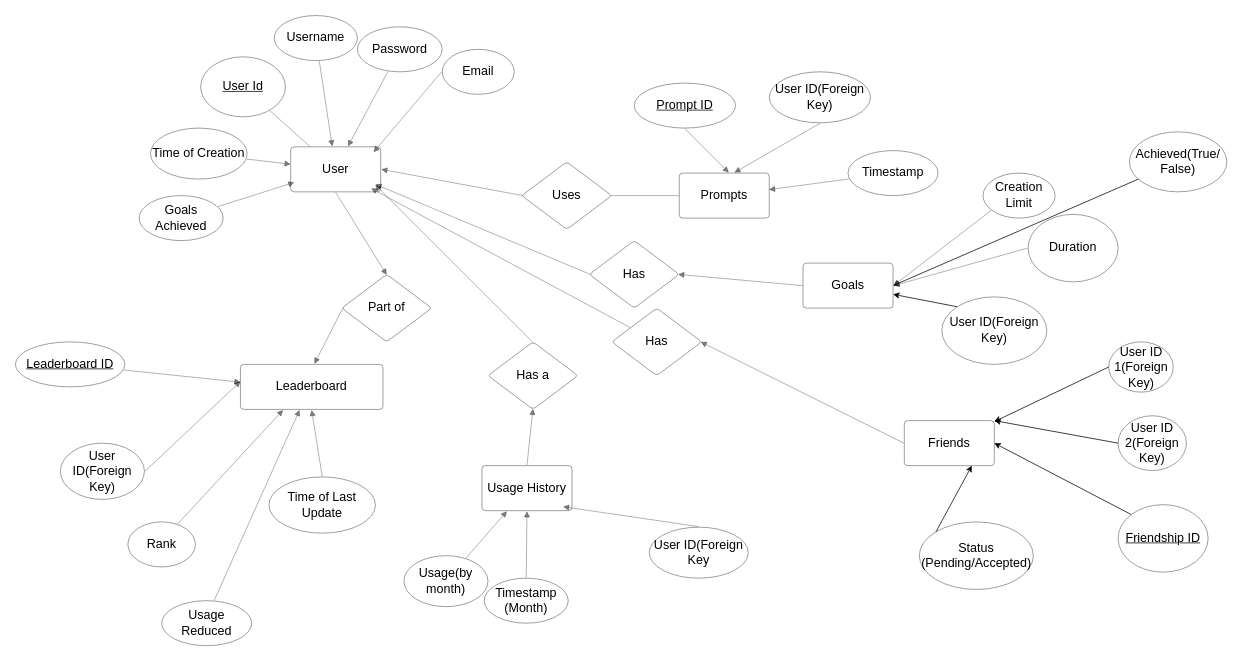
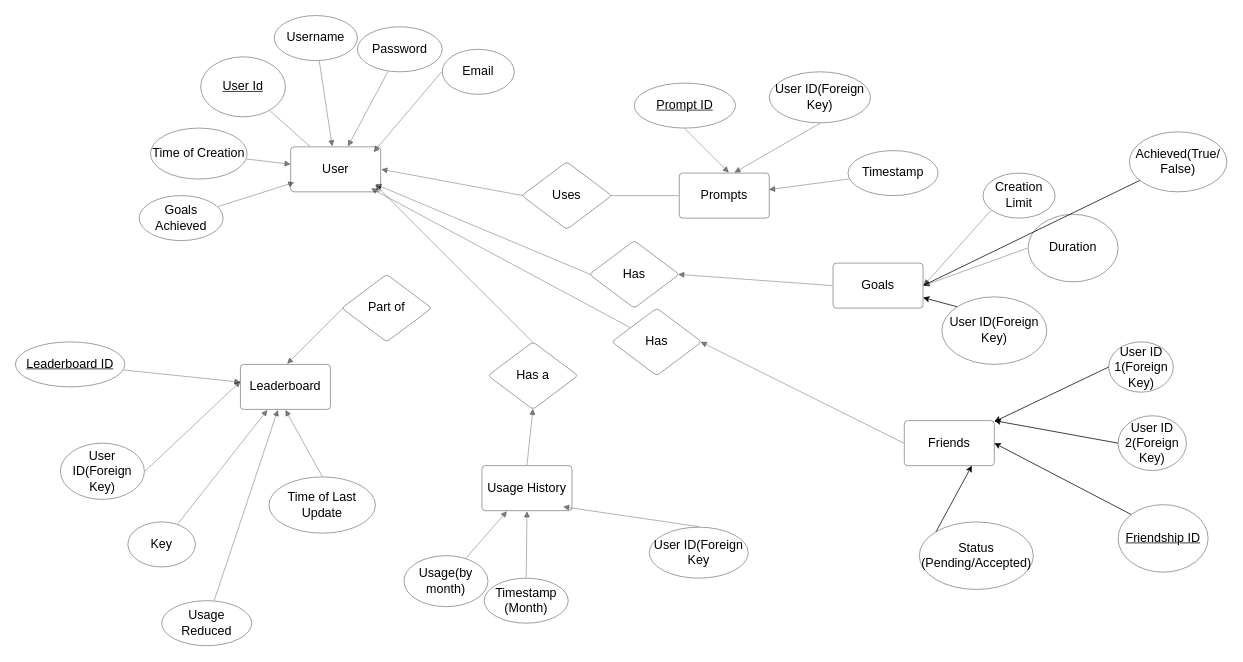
- <mxCell id="51" value="" style="html=1;jettySize=18;whiteSpace=wrap;fontSize=13;strokeOpacity=100;strokeWidth=0.8;rounded=0;startArrow=none;endArrow=block;endFill=1;exitX=0.5;exitY=1.013;exitPerimeter=0;entryX=0.5;entryY=0.008;entryPerimeter=0;lucidId=.OR2dx4Sv38y;opacity=50;" edge="1" parent="1" source="2" target="39"><mxGeometry width="100" height="100" relative="1" as="geometry"><Array as="points" /></mxGeometry></mxCell>
- <mxCell id="28" value="Goals" style="html=1;overflow=block;blockSpacing=1;whiteSpace=wrap;fontSize=16.7;spacing=3.8;rounded=1;absoluteArcSize=1;arcSize=9;strokeWidth=NaN;lucidId=~~Q2LNWAmLXl;opacity=50;" vertex="1" parent="1"><mxGeometry x="1070" y="350" width="120" height="60" as="geometry" /></mxCell>
+ <mxCell id="28" value="Goals" style="html=1;overflow=block;blockSpacing=1;whiteSpace=wrap;fontSize=16.7;spacing=3.8;rounded=1;absoluteArcSize=1;arcSize=9;strokeWidth=NaN;lucidId=~~Q2LNWAmLXl;opacity=50;" vertex="1" parent="1"><mxGeometry x="1110" y="350" width="120" height="60" as="geometry" /></mxCell>
- <mxCell id="25" value="Leaderboard" style="html=1;overflow=block;blockSpacing=1;whiteSpace=wrap;fontSize=16.7;spacing=3.8;rounded=1;absoluteArcSize=1;arcSize=9;strokeWidth=NaN;lucidId=95Q2UMxfIZaX;opacity=50;" vertex="1" parent="1"><mxGeometry x="320" y="485" width="190" height="60" as="geometry" /></mxCell>
+ <mxCell id="25" value="Leaderboard" style="html=1;overflow=block;blockSpacing=1;whiteSpace=wrap;fontSize=16.7;spacing=3.8;rounded=1;absoluteArcSize=1;arcSize=9;strokeWidth=NaN;lucidId=95Q2UMxfIZaX;opacity=50;" vertex="1" parent="1"><mxGeometry x="320" y="485" width="120" height="60" as="geometry" /></mxCell>
- <mxCell id="34" value="Rank" style="html=1;overflow=block;blockSpacing=1;whiteSpace=wrap;ellipse;fontSize=16.7;spacing=3.8;rounded=1;absoluteArcSize=1;arcSize=9;strokeWidth=NaN;lucidId=7mR2.K7n7p7q;opacity=50;" vertex="1" parent="1"><mxGeometry x="170" y="695" width="90" height="60" as="geometry" /></mxCell>
+ <mxCell id="34" value="Key" style="html=1;overflow=block;blockSpacing=1;whiteSpace=wrap;ellipse;fontSize=16.7;spacing=3.8;rounded=1;absoluteArcSize=1;arcSize=9;strokeWidth=NaN;lucidId=7mR2.K7n7p7q;opacity=50;" vertex="1" parent="1"><mxGeometry x="170" y="695" width="90" height="60" as="geometry" /></mxCell>
